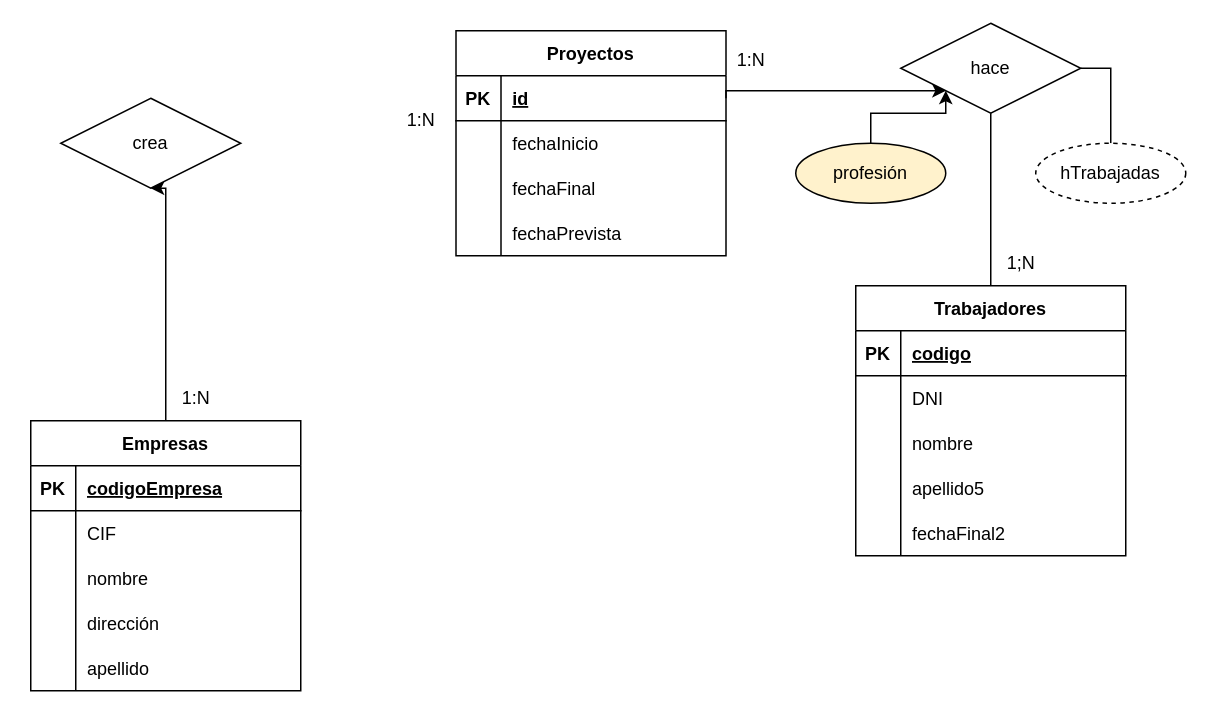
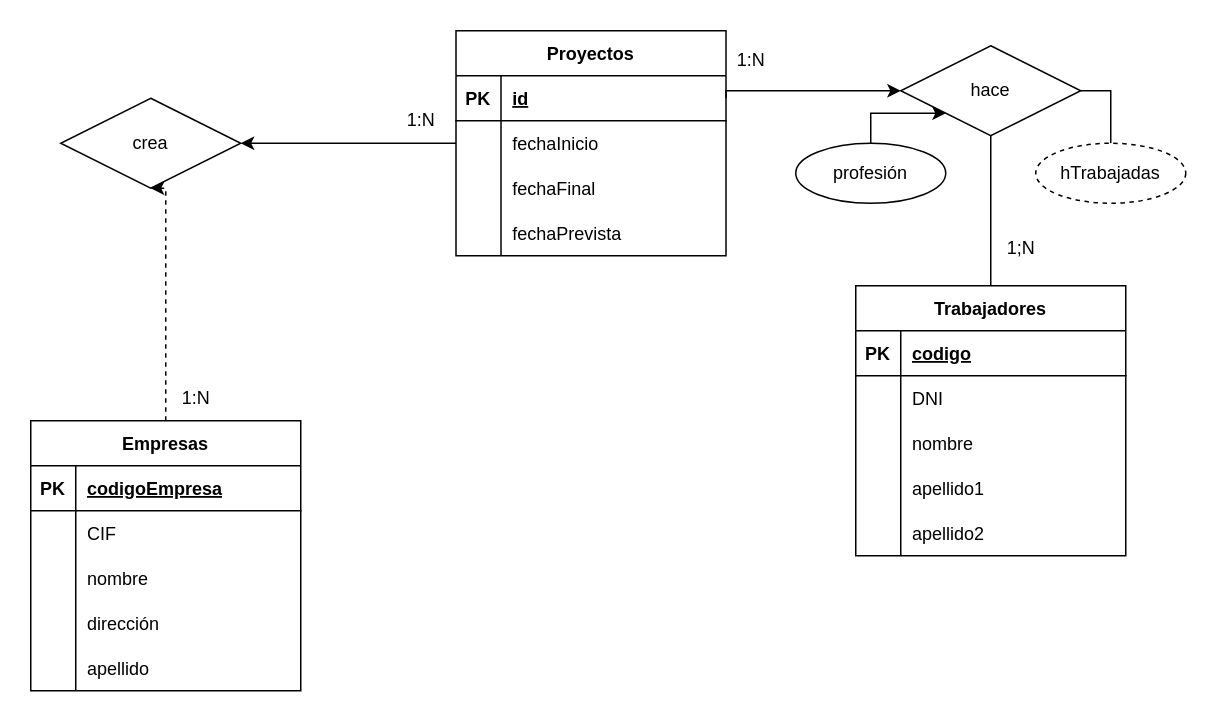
- <mxCell id="51" value="hace" style="shape=rhombus;perimeter=rhombusPerimeter;whiteSpace=wrap;html=1;align=center;" vertex="1" parent="1"><mxGeometry x="600" y="15" width="120" height="60" as="geometry" /></mxCell>
+ <mxCell id="51" value="hace" style="shape=rhombus;perimeter=rhombusPerimeter;whiteSpace=wrap;html=1;align=center;" vertex="1" parent="1"><mxGeometry x="600" y="30" width="120" height="60" as="geometry" /></mxCell>
+ <mxCell id="19" style="edgeStyle=orthogonalEdgeStyle;rounded=0;orthogonalLoop=1;jettySize=auto;html=1;entryX=1;entryY=0.5;entryDx=0;entryDy=0;" edge="1" parent="1" source="20" target="50"><mxGeometry relative="1" as="geometry" /></mxCell>
- <mxCell id="57" value="profesión" style="ellipse;whiteSpace=wrap;html=1;align=center;fillColor=#fff2cc;" vertex="1" parent="1"><mxGeometry x="530" y="95" width="100" height="40" as="geometry" /></mxCell>
+ <mxCell id="57" value="profesión" style="ellipse;whiteSpace=wrap;html=1;align=center;" vertex="1" parent="1"><mxGeometry x="530" y="95" width="100" height="40" as="geometry" /></mxCell>
- <mxCell id="60" value="1;N" style="text;html=1;align=center;verticalAlign=middle;resizable=0;points=[];autosize=1;strokeColor=none;fillColor=none;" vertex="1" parent="1"><mxGeometry x="660" y="160" width="40" height="30" as="geometry" /></mxCell>
+ <mxCell id="60" value="1;N" style="text;html=1;align=center;verticalAlign=middle;resizable=0;points=[];autosize=1;strokeColor=none;fillColor=none;" vertex="1" parent="1"><mxGeometry x="660" y="150" width="40" height="30" as="geometry" /></mxCell>
- <mxCell id="2" style="edgeStyle=orthogonalEdgeStyle;rounded=0;orthogonalLoop=1;jettySize=auto;html=1;entryX=0.5;entryY=1;entryDx=0;entryDy=0;" edge="1" parent="1" source="3" target="50"><mxGeometry relative="1" as="geometry"><Array as="points"><mxPoint x="110" y="250" /><mxPoint x="110" y="250" /></Array></mxGeometry></mxCell>
+ <mxCell id="2" style="edgeStyle=orthogonalEdgeStyle;rounded=0;orthogonalLoop=1;jettySize=auto;html=1;entryX=0.5;entryY=1;entryDx=0;entryDy=0;dashed=1;" edge="1" parent="1" source="3" target="50"><mxGeometry relative="1" as="geometry"><Array as="points"><mxPoint x="110" y="250" /><mxPoint x="110" y="250" /></Array></mxGeometry></mxCell>
- <mxCell id="45" value="apellido5" style="shape=partialRectangle;connectable=0;fillColor=none;top=0;left=0;bottom=0;right=0;align=left;spacingLeft=6;overflow=hidden;" vertex="1" parent="43"><mxGeometry x="30" width="150" height="30" as="geometry"><mxRectangle width="150" height="30" as="alternateBounds" /></mxGeometry></mxCell>
+ <mxCell id="45" value="apellido1" style="shape=partialRectangle;connectable=0;fillColor=none;top=0;left=0;bottom=0;right=0;align=left;spacingLeft=6;overflow=hidden;" vertex="1" parent="43"><mxGeometry x="30" width="150" height="30" as="geometry"><mxRectangle width="150" height="30" as="alternateBounds" /></mxGeometry></mxCell>
- <mxCell id="48" value="fechaFinal2" style="shape=partialRectangle;connectable=0;fillColor=none;top=0;left=0;bottom=0;right=0;align=left;spacingLeft=6;overflow=hidden;" vertex="1" parent="46"><mxGeometry x="30" width="150" height="30" as="geometry"><mxRectangle width="150" height="30" as="alternateBounds" /></mxGeometry></mxCell>
+ <mxCell id="48" value="apellido2" style="shape=partialRectangle;connectable=0;fillColor=none;top=0;left=0;bottom=0;right=0;align=left;spacingLeft=6;overflow=hidden;" vertex="1" parent="46"><mxGeometry x="30" width="150" height="30" as="geometry"><mxRectangle width="150" height="30" as="alternateBounds" /></mxGeometry></mxCell>
